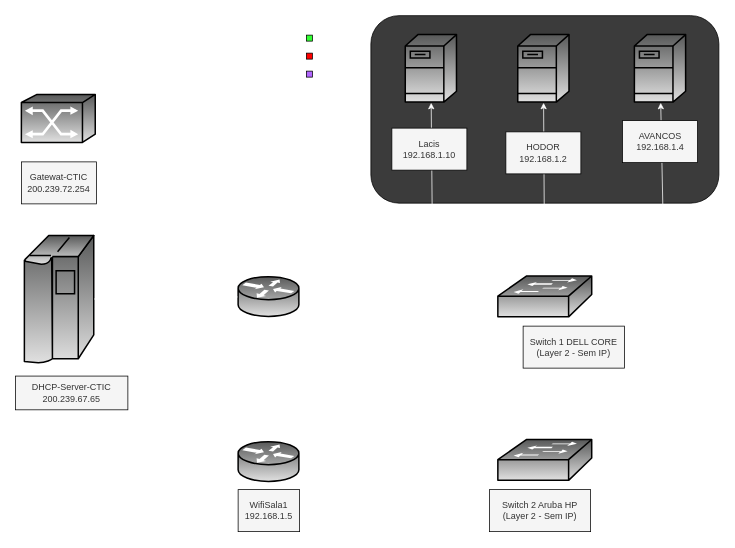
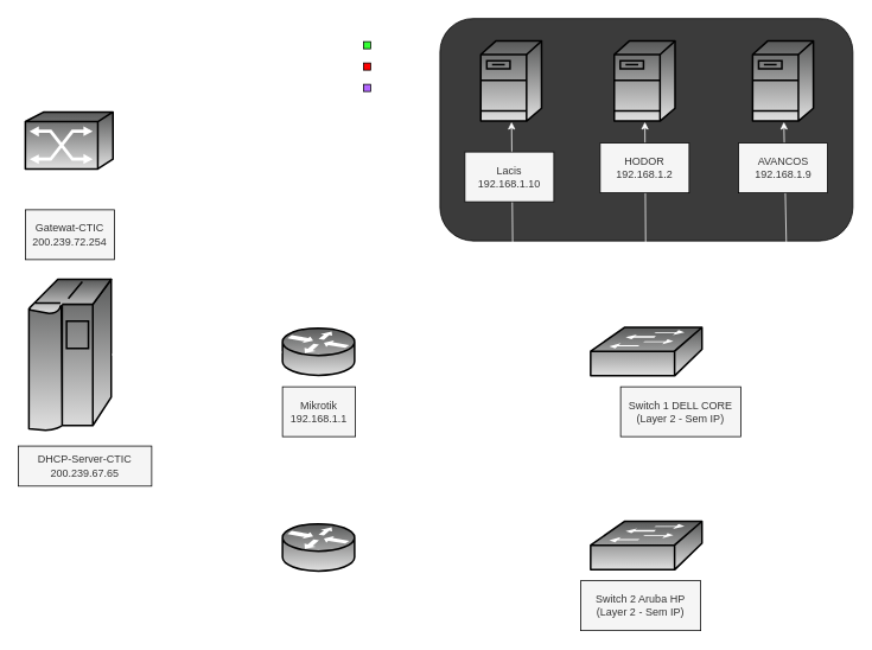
- <mxCell id="20" value="&lt;div&gt;AVANCOS&lt;/div&gt;&lt;div&gt;192.168.1.4&lt;br&gt;&lt;/div&gt;" style="text;html=1;align=center;verticalAlign=middle;whiteSpace=wrap;rounded=0;fillColor=#f5f5f5;fontColor=#333333;strokeColor=#000000;fillStyle=solid;shadow=0;" parent="1" vertex="1"><mxGeometry x="829.5" y="160" width="100" height="56" as="geometry" /></mxCell>
+ <mxCell id="20" value="&lt;div&gt;AVANCOS&lt;/div&gt;&lt;div&gt;192.168.1.9&lt;br&gt;&lt;/div&gt;" style="text;html=1;align=center;verticalAlign=middle;whiteSpace=wrap;rounded=0;fillColor=#f5f5f5;fontColor=#333333;strokeColor=#000000;fillStyle=solid;shadow=0;" parent="1" vertex="1"><mxGeometry x="829.5" y="160" width="100" height="56" as="geometry" /></mxCell>
- <mxCell id="19" value="&lt;div&gt;HODOR&lt;br&gt;&lt;/div&gt;&lt;div&gt;192.168.1.2&lt;/div&gt;" style="text;html=1;align=center;verticalAlign=middle;whiteSpace=wrap;rounded=0;fillColor=#f5f5f5;fontColor=#333333;strokeColor=#000000;fillStyle=solid;shadow=0;" parent="1" vertex="1"><mxGeometry x="674" y="175" width="100" height="56" as="geometry" /></mxCell>
+ <mxCell id="19" value="&lt;div&gt;HODOR&lt;br&gt;&lt;/div&gt;&lt;div&gt;192.168.1.2&lt;/div&gt;" style="text;html=1;align=center;verticalAlign=middle;whiteSpace=wrap;rounded=0;fillColor=#f5f5f5;fontColor=#333333;strokeColor=#000000;fillStyle=solid;shadow=0;" parent="1" vertex="1"><mxGeometry x="674" y="160" width="100" height="56" as="geometry" /></mxCell>
- <mxCell id="15" value="&lt;div&gt;Gatewat-CTIC&lt;/div&gt;200.239.72.254" style="text;html=1;align=center;verticalAlign=middle;whiteSpace=wrap;rounded=0;fillColor=#f5f5f5;fontColor=#333333;strokeColor=#000000;fillStyle=solid;shadow=0;" parent="1" vertex="1"><mxGeometry x="28" y="215" width="100" height="56" as="geometry" /></mxCell>
+ <mxCell id="15" value="&lt;div&gt;Gatewat-CTIC&lt;/div&gt;200.239.72.254" style="text;html=1;align=center;verticalAlign=middle;whiteSpace=wrap;rounded=0;fillColor=#f5f5f5;fontColor=#333333;strokeColor=#000000;fillStyle=solid;shadow=0;" parent="1" vertex="1"><mxGeometry x="28" y="235" width="100" height="56" as="geometry" /></mxCell>
+ <mxCell id="17" value="&lt;div&gt;Mikrotik&lt;/div&gt;&lt;div&gt;192.168.1.1&lt;/div&gt;" style="text;html=1;align=center;verticalAlign=middle;whiteSpace=wrap;rounded=0;fillColor=#f5f5f5;fontColor=#333333;strokeColor=#000000;fillStyle=solid;shadow=0;" parent="1" vertex="1"><mxGeometry x="317" y="434" width="82" height="56" as="geometry" /></mxCell>
- <mxCell id="33" value="&lt;div&gt;WifiSala1&lt;br&gt;&lt;/div&gt;&lt;div&gt;192.168.1.5&lt;/div&gt;" style="text;html=1;align=center;verticalAlign=middle;whiteSpace=wrap;rounded=0;fillColor=#f5f5f5;fontColor=#333333;strokeColor=#000000;fillStyle=solid;shadow=0;" vertex="1" parent="1"><mxGeometry x="317" y="652" width="82" height="56" as="geometry" /></mxCell>
